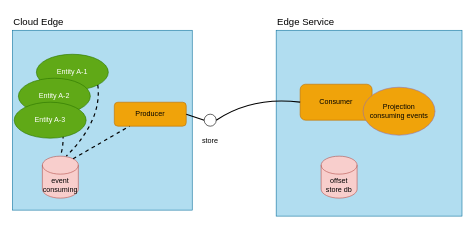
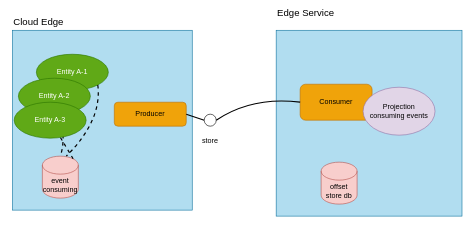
- <mxCell id="20" value="Edge Service" style="text;html=1;strokeColor=none;fillColor=none;align=left;verticalAlign=middle;whiteSpace=wrap;rounded=0;fontSize=16;" vertex="1" parent="1"><mxGeometry x="460" y="20" width="140" height="30" as="geometry" /></mxCell>
+ <mxCell id="20" value="Edge Service" style="text;html=1;strokeColor=none;fillColor=none;align=left;verticalAlign=middle;whiteSpace=wrap;rounded=0;fontSize=16;" vertex="1" parent="1"><mxGeometry x="460" y="5" width="140" height="30" as="geometry" /></mxCell>
- <mxCell id="18" value="Projection &lt;br&gt;consuming events" style="ellipse;whiteSpace=wrap;html=1;fillColor=#f0a30a;strokeColor=#9673a6;" parent="1" vertex="1"><mxGeometry x="605" y="145" width="120" height="80" as="geometry" /></mxCell>
+ <mxCell id="18" value="Projection &lt;br&gt;consuming events" style="ellipse;whiteSpace=wrap;html=1;fillColor=#e1d5e7;strokeColor=#9673a6;" parent="1" vertex="1"><mxGeometry x="605" y="145" width="120" height="80" as="geometry" /></mxCell>
- <mxCell id="11" value="" style="endArrow=none;html=1;exitX=0.855;exitY=0;exitDx=0;exitDy=4.35;strokeWidth=2;endFill=0;exitPerimeter=0;curved=1;dashed=1;" parent="1" source="5" target="6" edge="1"><mxGeometry width="50" height="50" relative="1" as="geometry"><mxPoint x="172" y="151" as="sourcePoint" /><mxPoint x="160" y="270" as="targetPoint" /></mxGeometry></mxCell>
+ <mxCell id="11" value="" style="endArrow=none;html=1;exitX=0.855;exitY=0;exitDx=0;exitDy=4.35;strokeWidth=2;endFill=0;exitPerimeter=0;curved=1;dashed=1;" parent="1" source="5" target="17" edge="1"><mxGeometry width="50" height="50" relative="1" as="geometry"><mxPoint x="172" y="151" as="sourcePoint" /><mxPoint x="160" y="270" as="targetPoint" /></mxGeometry></mxCell>
- <mxCell id="4" value="offset store db" style="shape=cylinder3;whiteSpace=wrap;html=1;boundedLbl=1;backgroundOutline=1;size=15;fillColor=#f8cecc;strokeColor=#b85450;" parent="1" vertex="1"><mxGeometry x="535" y="260" width="60" height="70" as="geometry" /></mxCell>
+ <mxCell id="4" value="offset store db" style="shape=cylinder3;whiteSpace=wrap;html=1;boundedLbl=1;backgroundOutline=1;size=15;fillColor=#f8cecc;strokeColor=#b85450;" parent="1" vertex="1"><mxGeometry x="535" y="270" width="60" height="70" as="geometry" /></mxCell>
